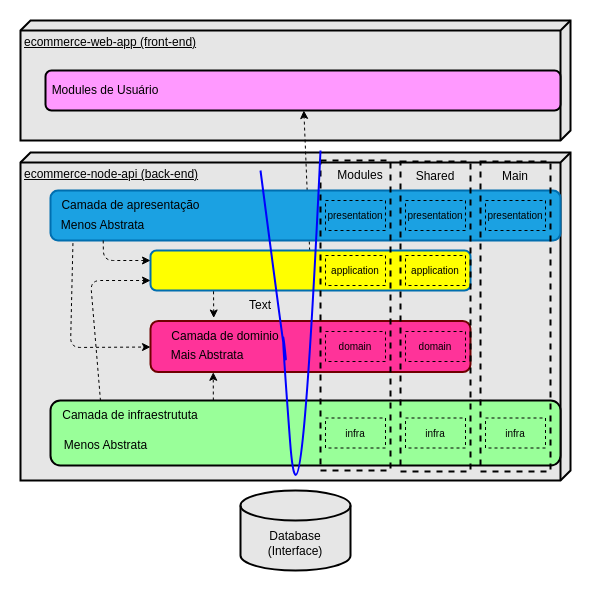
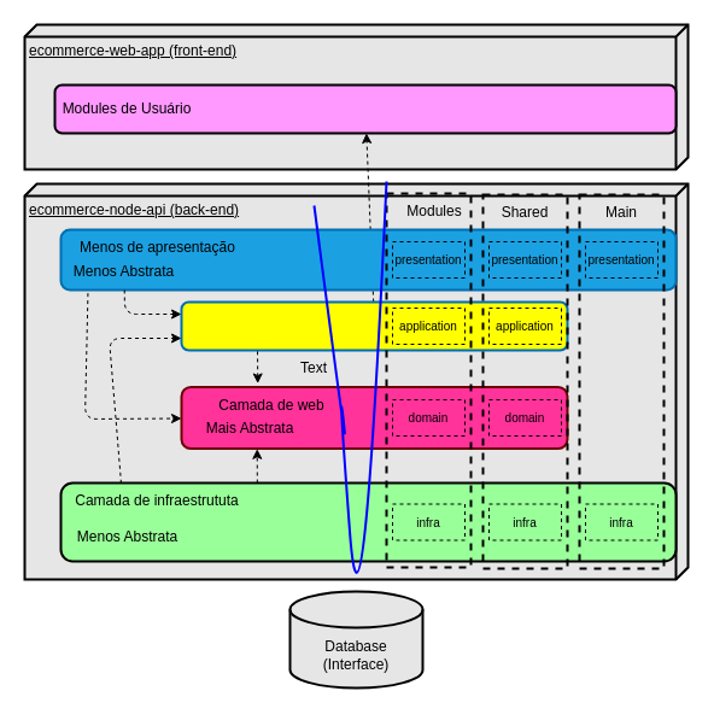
- <mxCell id="18" value="Camada de apresentação" style="text;html=1;strokeColor=none;fillColor=none;align=center;verticalAlign=middle;whiteSpace=wrap;rounded=0;fontColor=#000000;" parent="1" vertex="1"><mxGeometry x="32.5" y="190" width="195" height="30" as="geometry" /></mxCell>
+ <mxCell id="18" value="Menos de apresentação" style="text;html=1;strokeColor=none;fillColor=none;align=center;verticalAlign=middle;whiteSpace=wrap;rounded=0;fontColor=#000000;" parent="1" vertex="1"><mxGeometry x="32.5" y="190" width="195" height="30" as="geometry" /></mxCell>
- <mxCell id="5" value="&lt;font color=&quot;#000000&quot;&gt;Camada de dominio&lt;/font&gt;" style="text;html=1;strokeColor=none;fillColor=none;align=center;verticalAlign=middle;whiteSpace=wrap;rounded=0;strokeWidth=2;" parent="1" vertex="1"><mxGeometry x="165" y="320.5" width="120" height="30" as="geometry" /></mxCell>
+ <mxCell id="5" value="&lt;font color=&quot;#000000&quot;&gt;Camada de web&lt;/font&gt;" style="text;html=1;strokeColor=none;fillColor=none;align=center;verticalAlign=middle;whiteSpace=wrap;rounded=0;strokeWidth=2;" parent="1" vertex="1"><mxGeometry x="165" y="320.5" width="120" height="30" as="geometry" /></mxCell>
